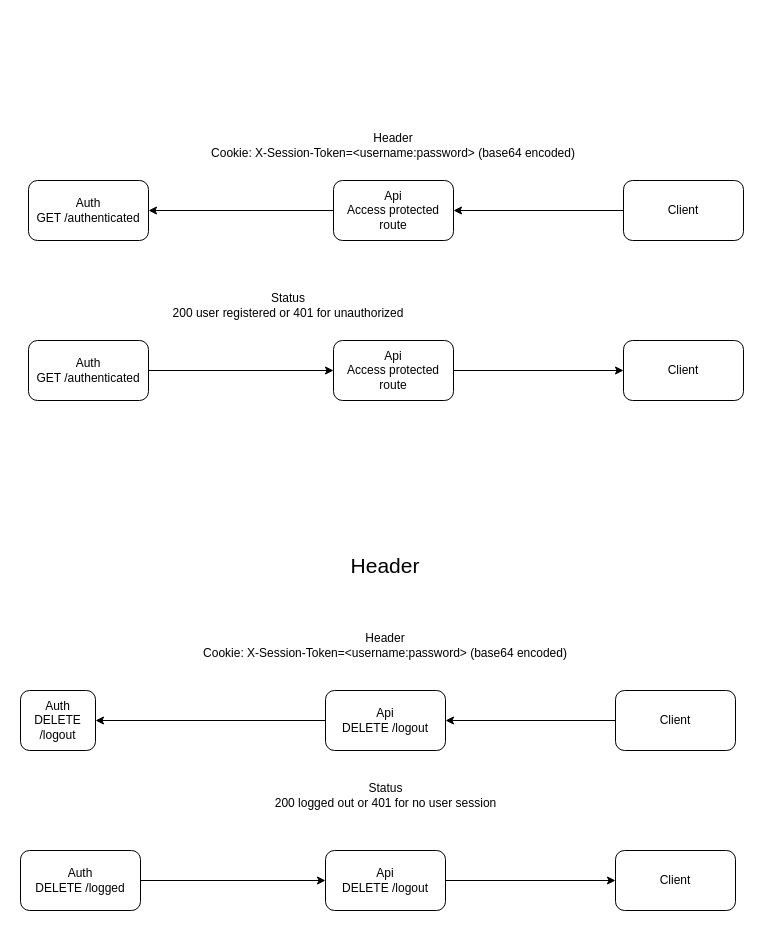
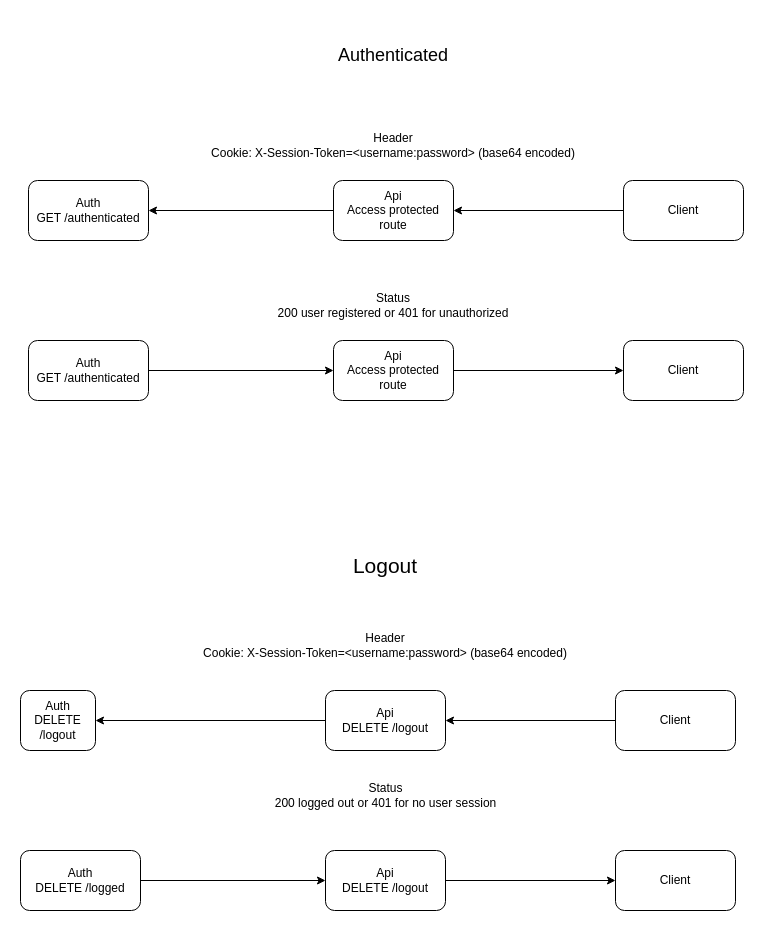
+ <mxCell id="3" value="&lt;font style=&quot;font-size: 18px;&quot;&gt;Authenticated&lt;br&gt;&lt;/font&gt;" style="text;html=1;align=center;verticalAlign=middle;whiteSpace=wrap;rounded=0;" parent="1" vertex="1"><mxGeometry x="318" y="20" width="150" height="70" as="geometry" /></mxCell>
- <mxCell id="14" value="Status&lt;br&gt;&lt;div&gt;200 user registered or 401 for unauthorized&lt;br&gt;&lt;/div&gt;" style="text;html=1;align=center;verticalAlign=middle;whiteSpace=wrap;rounded=0;" parent="1" vertex="1"><mxGeometry x="78" y="280" width="420" height="50" as="geometry" /></mxCell>
+ <mxCell id="14" value="Status&lt;br&gt;&lt;div&gt;200 user registered or 401 for unauthorized&lt;br&gt;&lt;/div&gt;" style="text;html=1;align=center;verticalAlign=middle;whiteSpace=wrap;rounded=0;" parent="1" vertex="1"><mxGeometry x="183" y="280" width="420" height="50" as="geometry" /></mxCell>
- <mxCell id="16" value="&lt;font style=&quot;font-size: 21px;&quot;&gt;Header&lt;/font&gt;" style="text;html=1;align=center;verticalAlign=middle;whiteSpace=wrap;rounded=0;comic=0;" parent="1" vertex="1"><mxGeometry x="310" y="530" width="150" height="70" as="geometry" /></mxCell>
+ <mxCell id="16" value="&lt;font style=&quot;font-size: 21px;&quot;&gt;Logout&lt;/font&gt;" style="text;html=1;align=center;verticalAlign=middle;whiteSpace=wrap;rounded=0;comic=0;" parent="1" vertex="1"><mxGeometry x="310" y="530" width="150" height="70" as="geometry" /></mxCell>
